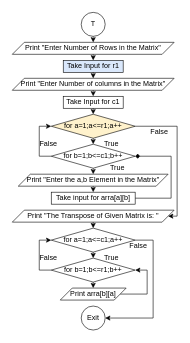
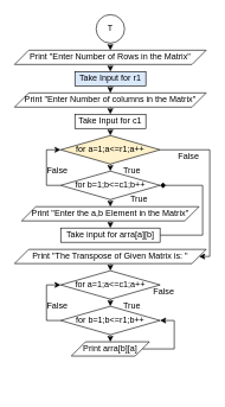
- <mxCell id="38" value="Exit" style="ellipse;whiteSpace=wrap;html=1;" vertex="1" parent="2"><mxGeometry x="115" y="490" width="40" height="40" as="geometry" /></mxCell>
- <mxCell id="39" style="edgeStyle=orthogonalEdgeStyle;rounded=0;orthogonalLoop=1;jettySize=auto;html=1;exitX=1;exitY=0.5;exitDx=0;exitDy=0;entryX=1;entryY=0.5;entryDx=0;entryDy=0;" edge="1" parent="2" source="28" target="38"><mxGeometry relative="1" as="geometry"><Array as="points"><mxPoint x="235" y="380" /><mxPoint x="235" y="510" /></Array></mxGeometry></mxCell>
